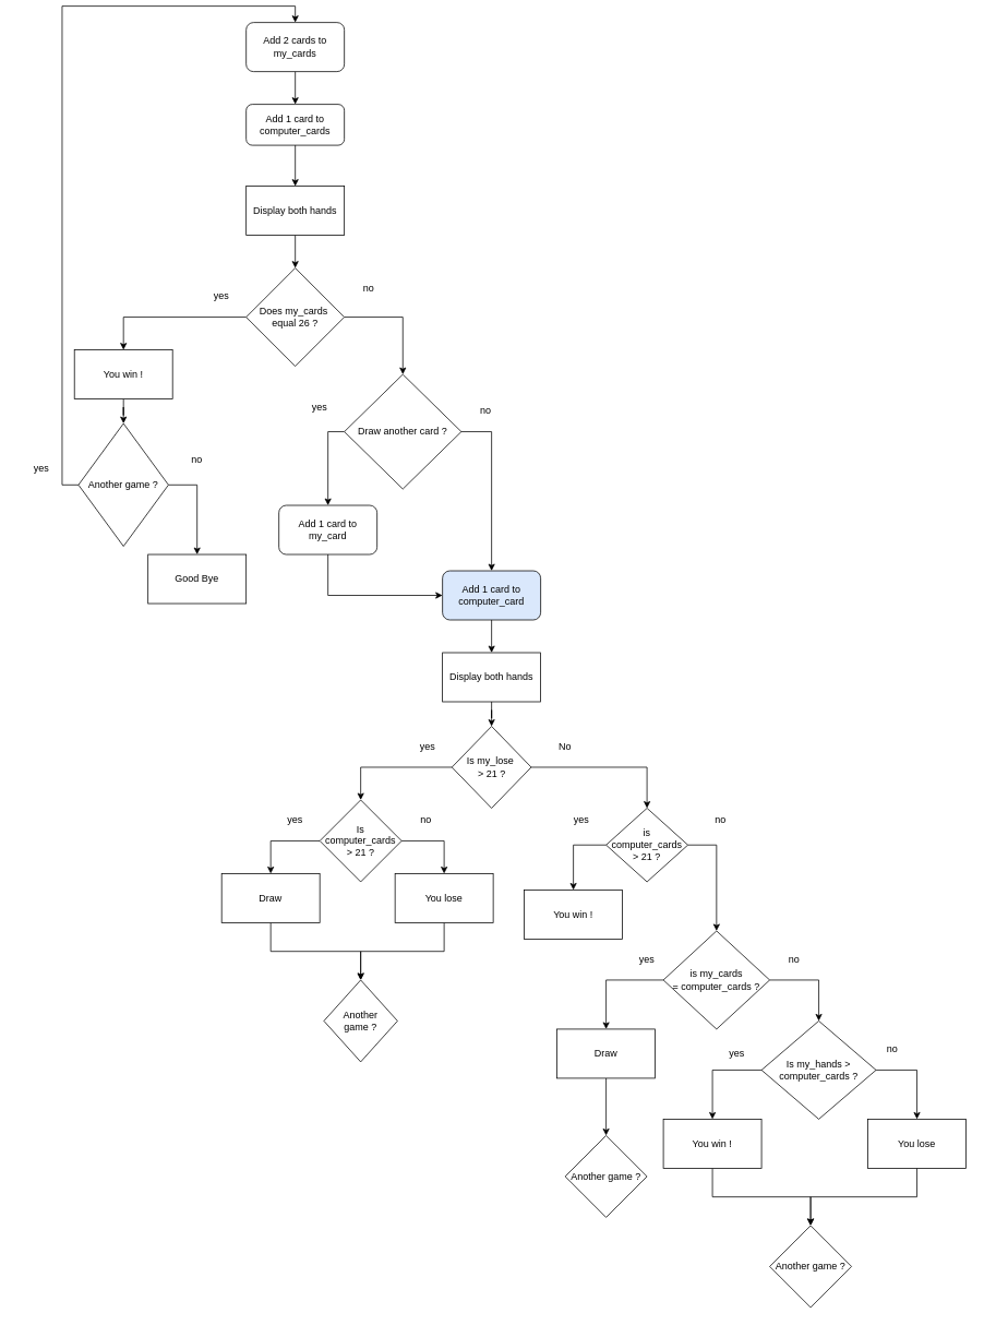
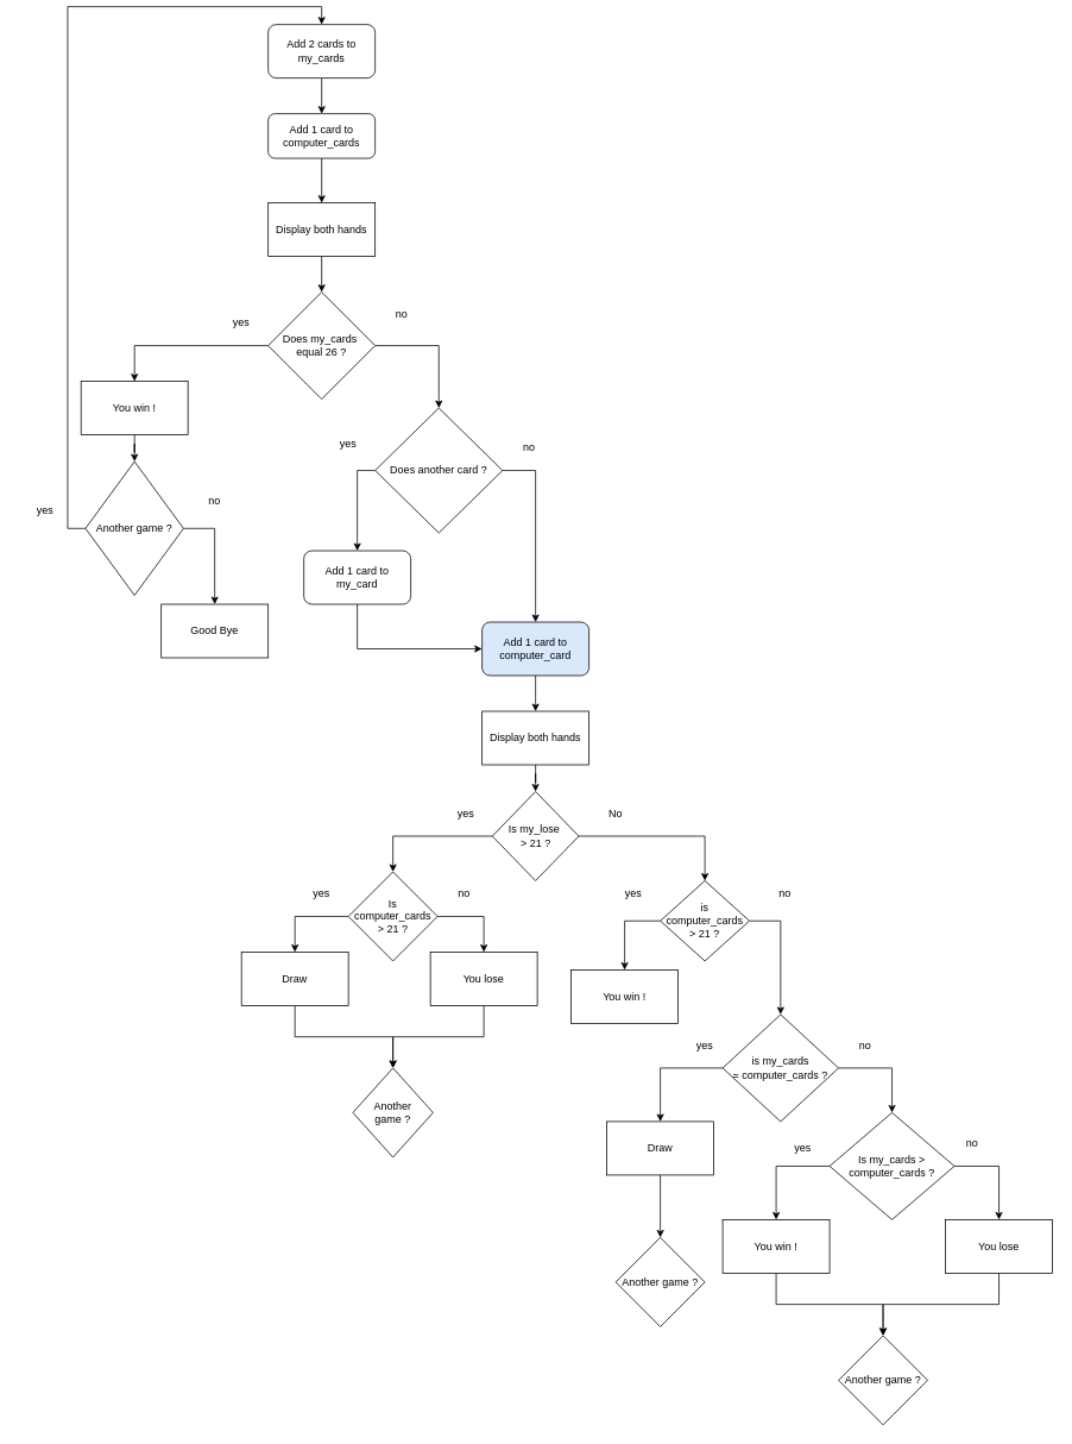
- <mxCell id="4" value="Draw another card ?" style="rhombus;whiteSpace=wrap;html=1;" vertex="1" parent="1"><mxGeometry x="420" y="450" width="143" height="140" as="geometry" /></mxCell>
+ <mxCell id="4" value="Does another card ?" style="rhombus;whiteSpace=wrap;html=1;" vertex="1" parent="1"><mxGeometry x="420" y="450" width="143" height="140" as="geometry" /></mxCell>
- <mxCell id="62" value="&lt;div&gt;Is my_hands &amp;gt;&lt;/div&gt;&lt;div&gt;computer_cards ?&lt;br&gt;&lt;/div&gt;" style="rhombus;whiteSpace=wrap;html=1;" vertex="1" parent="1"><mxGeometry x="930" y="1240" width="140" height="120" as="geometry" /></mxCell>
+ <mxCell id="62" value="&lt;div&gt;Is my_cards &amp;gt;&lt;/div&gt;&lt;div&gt;computer_cards ?&lt;br&gt;&lt;/div&gt;" style="rhombus;whiteSpace=wrap;html=1;" vertex="1" parent="1"><mxGeometry x="930" y="1240" width="140" height="120" as="geometry" /></mxCell>
